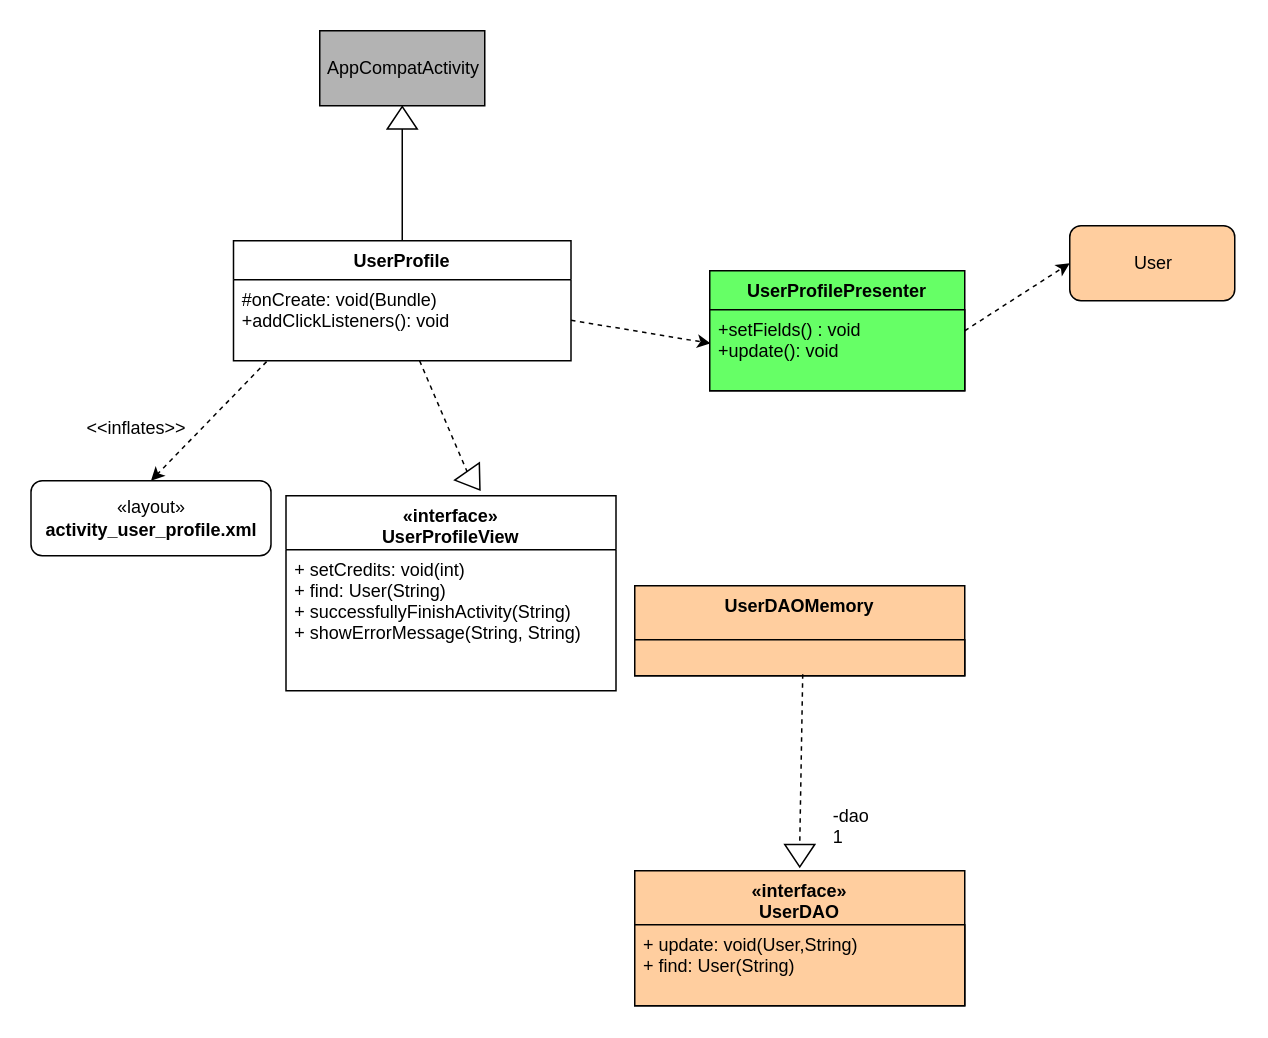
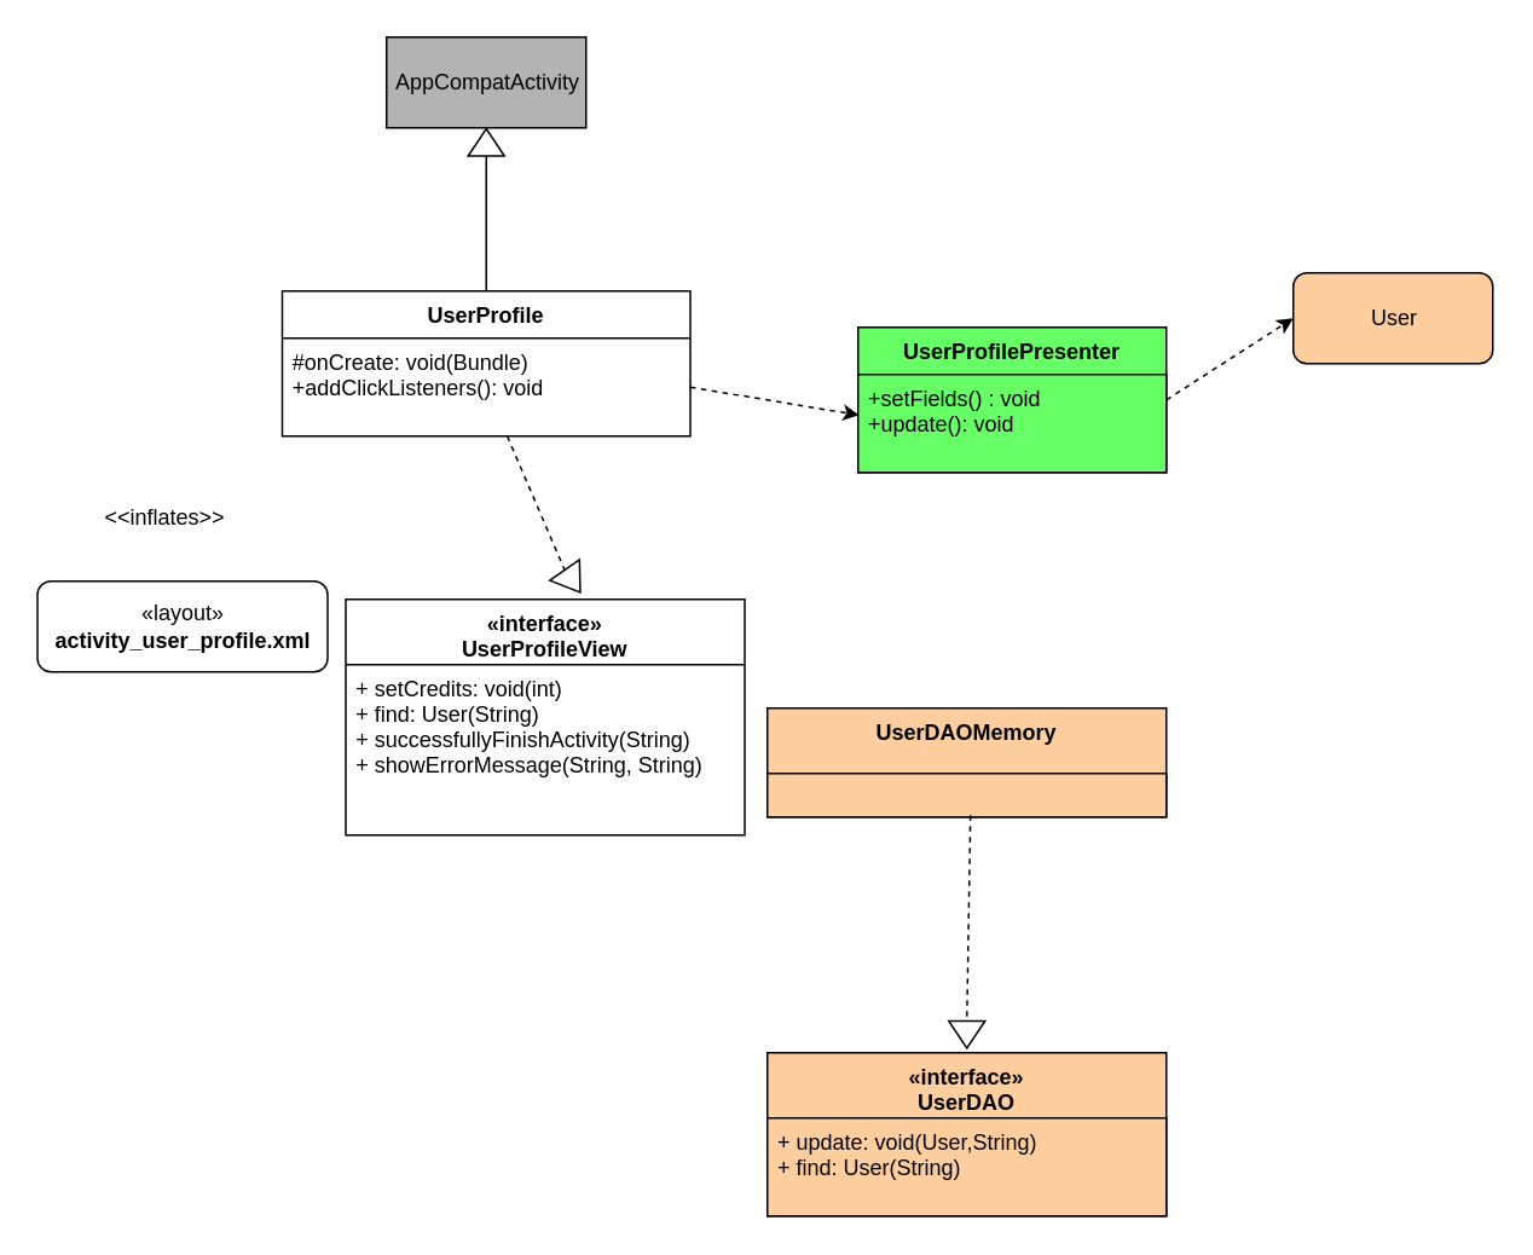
- <mxCell id="5" value="" style="endArrow=classic;html=1;exitX=0.098;exitY=1.011;exitDx=0;exitDy=0;exitPerimeter=0;dashed=1;entryX=0.5;entryY=0;entryDx=0;entryDy=0;" parent="1" source="13" target="6" edge="1"><mxGeometry width="50" height="50" relative="1" as="geometry"><mxPoint x="192.5" y="340" as="sourcePoint" /><mxPoint x="162.5" y="330" as="targetPoint" /></mxGeometry></mxCell>
- <mxCell id="23" value="-dao&lt;br&gt;1" style="text;html=1;" parent="1" vertex="1"><mxGeometry x="552.5" y="530" width="50" height="30" as="geometry" /></mxCell>
